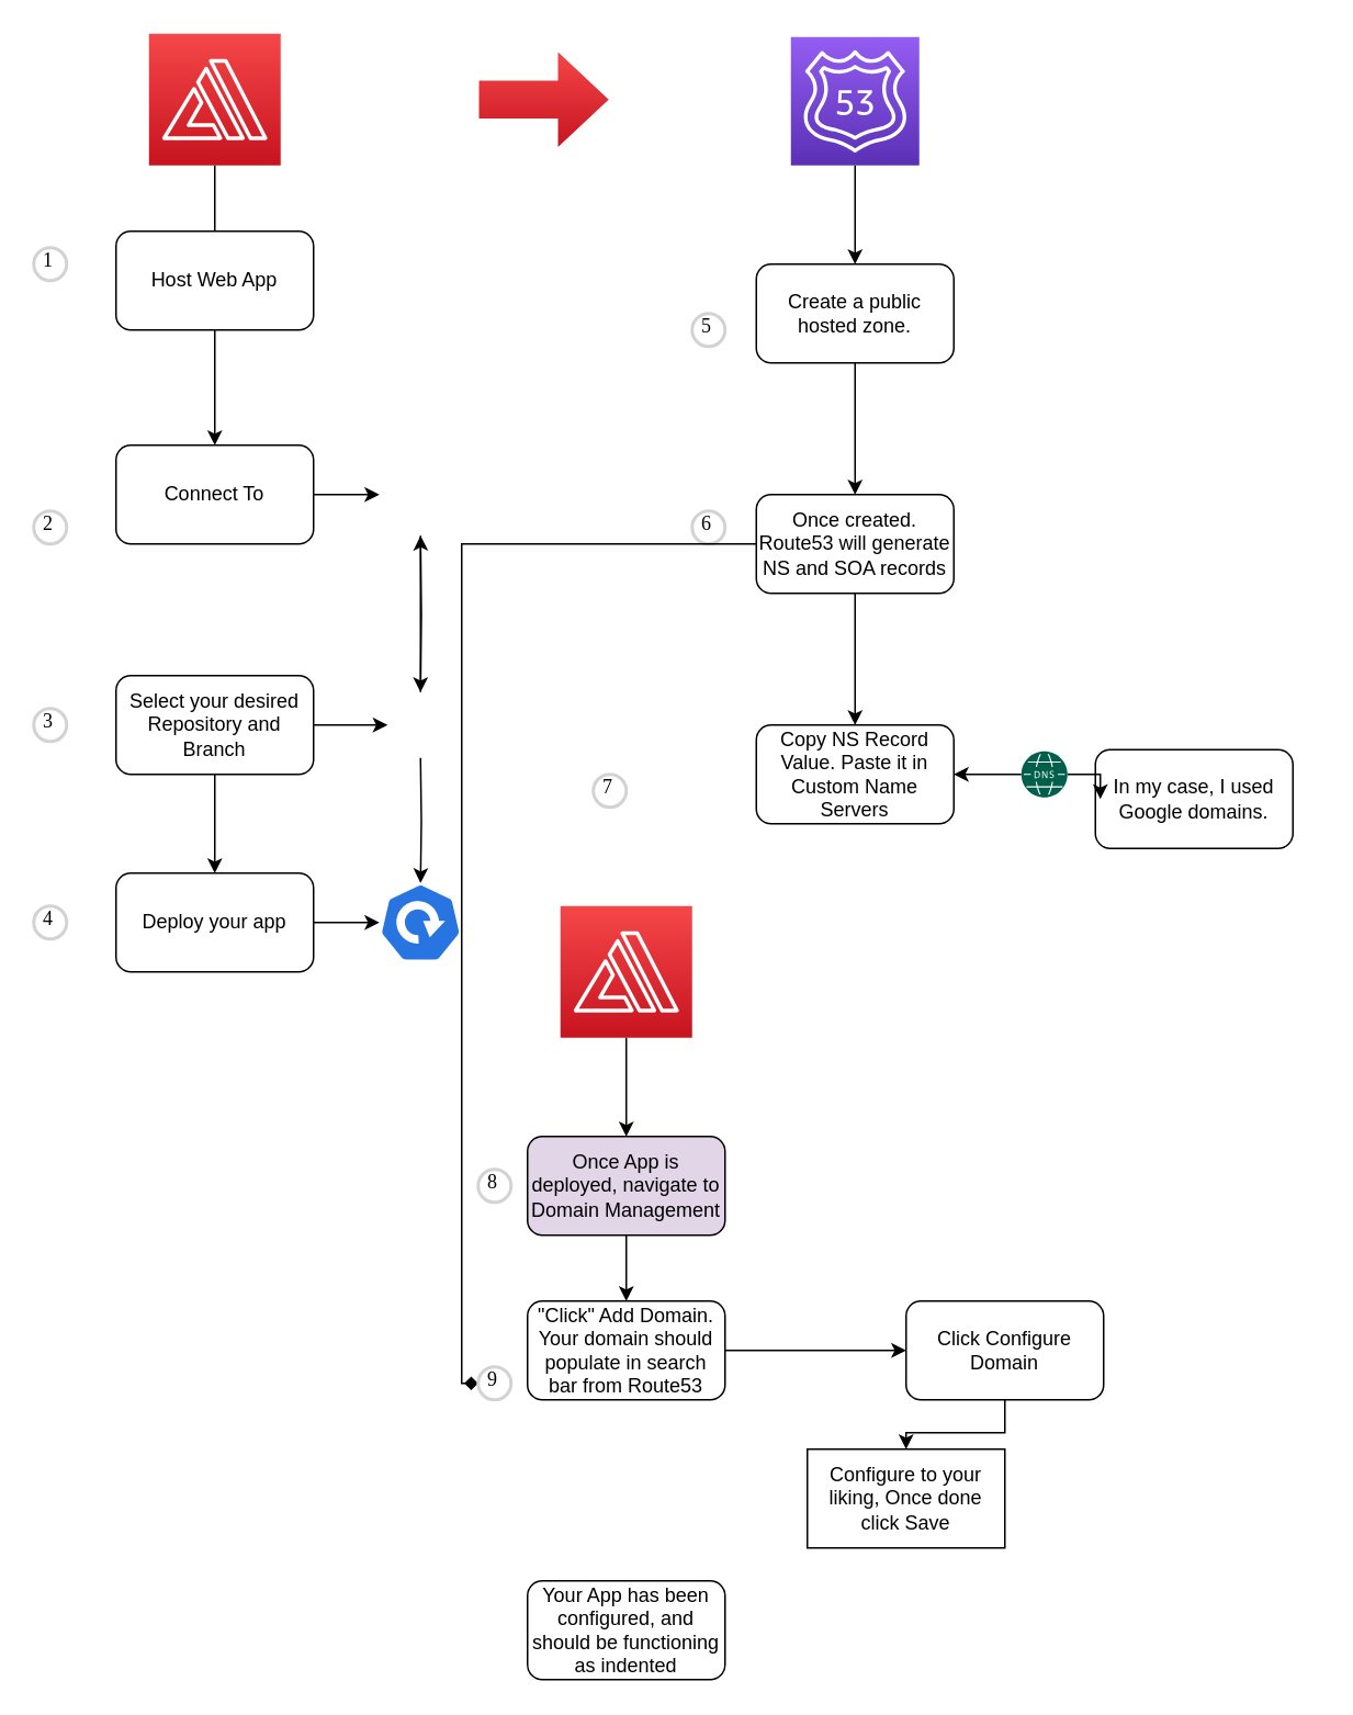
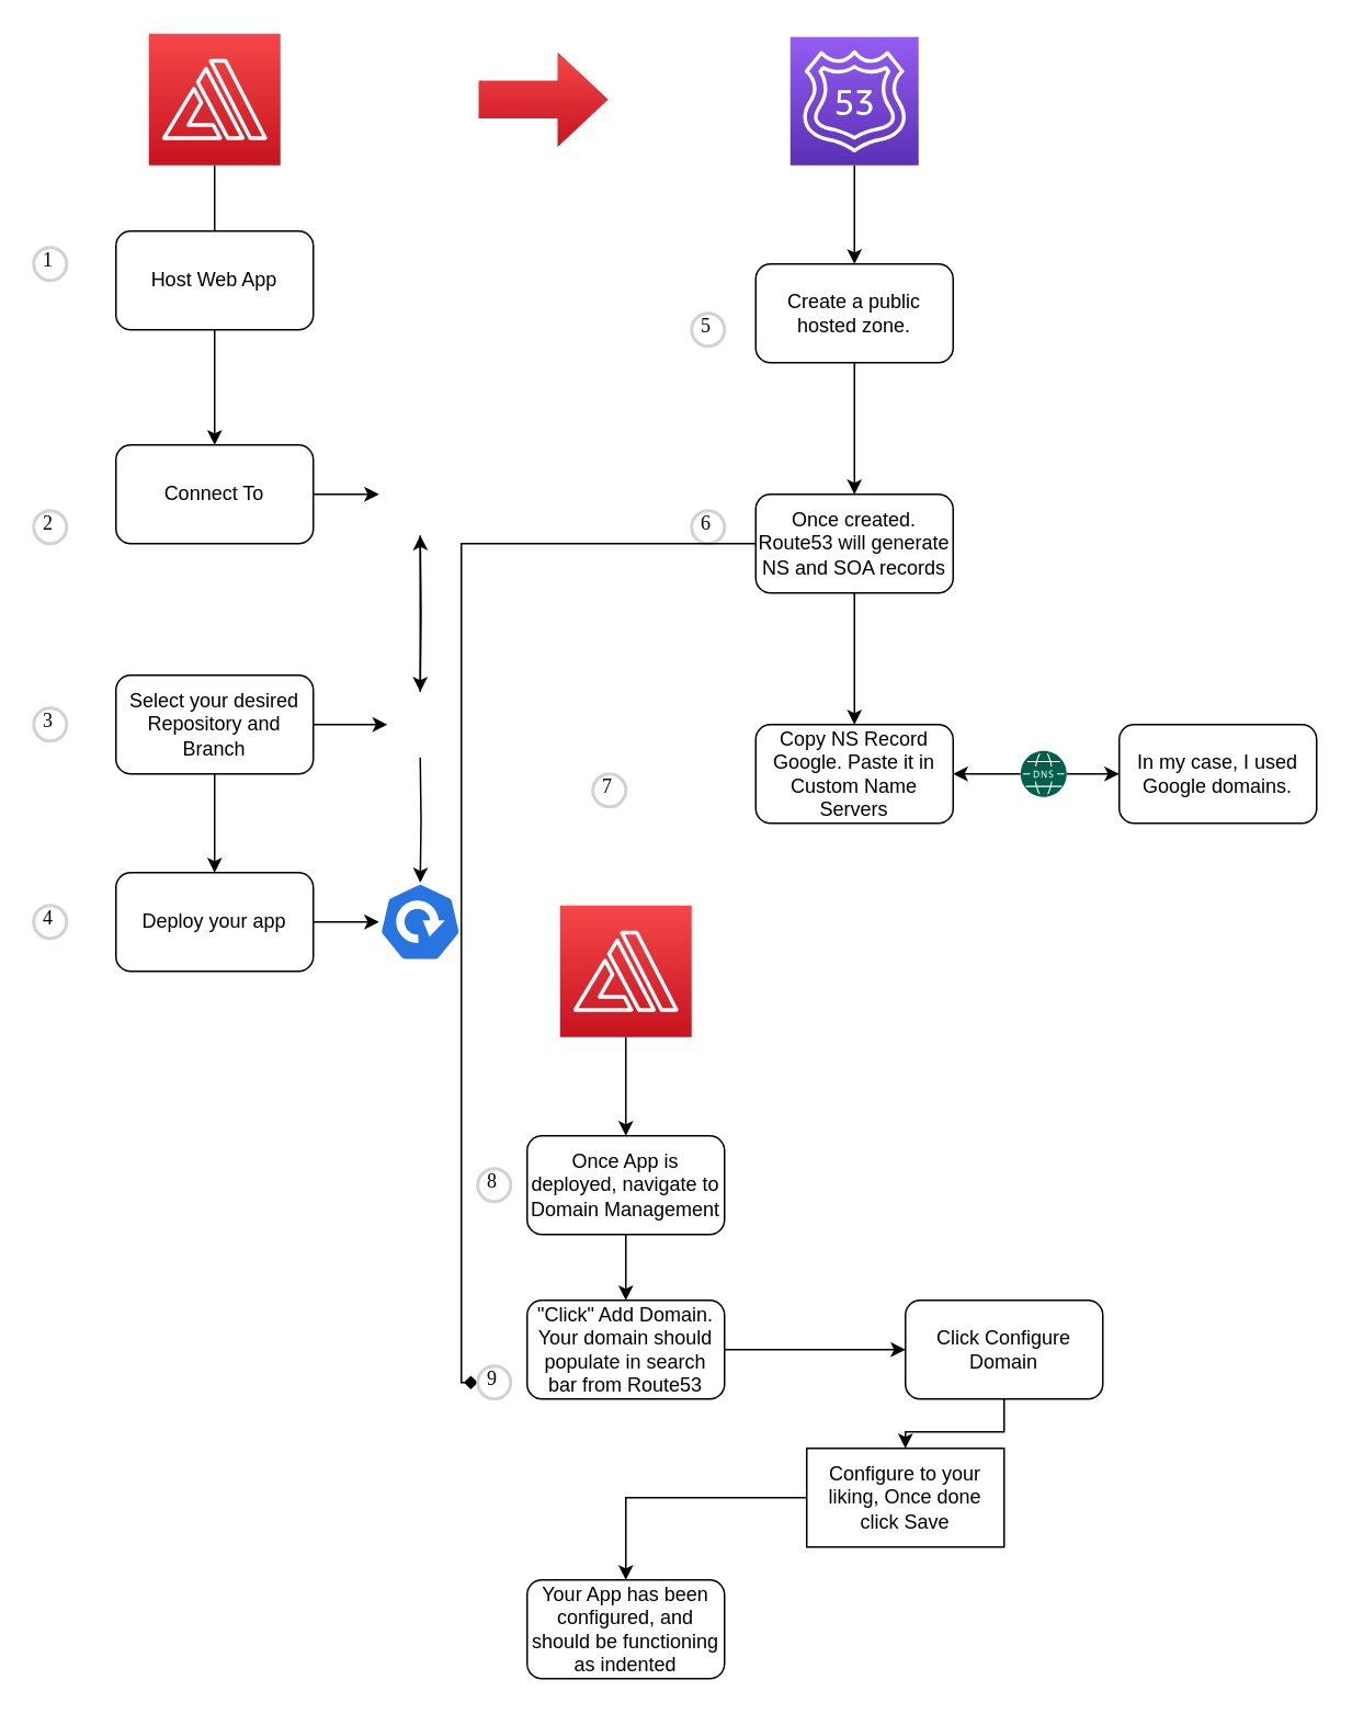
- <mxCell id="30" value="Copy NS Record Value. Paste it in Custom Name Servers" style="rounded=1;whiteSpace=wrap;html=1;" parent="1" vertex="1"><mxGeometry x="459" y="440" width="120" height="60" as="geometry" /></mxCell>
+ <mxCell id="30" value="Copy NS Record Google. Paste it in Custom Name Servers" style="rounded=1;whiteSpace=wrap;html=1;" parent="1" vertex="1"><mxGeometry x="459" y="440" width="120" height="60" as="geometry" /></mxCell>
- <mxCell id="31" value="In my case, I used Google domains." style="rounded=1;whiteSpace=wrap;html=1;" parent="1" vertex="1"><mxGeometry x="665" y="455" width="120" height="60" as="geometry" /></mxCell>
+ <mxCell id="31" value="In my case, I used Google domains." style="rounded=1;whiteSpace=wrap;html=1;" parent="1" vertex="1"><mxGeometry x="680" y="440" width="120" height="60" as="geometry" /></mxCell>
- <mxCell id="27" value="Once App is deployed, navigate to Domain Management" style="rounded=1;whiteSpace=wrap;html=1;fillColor=#e1d5e7;" parent="1" vertex="1"><mxGeometry x="320" y="690" width="120" height="60" as="geometry" /></mxCell>
+ <mxCell id="27" value="Once App is deployed, navigate to Domain Management" style="rounded=1;whiteSpace=wrap;html=1;" parent="1" vertex="1"><mxGeometry x="320" y="690" width="120" height="60" as="geometry" /></mxCell>
+ <mxCell id="37" value="" style="edgeStyle=orthogonalEdgeStyle;rounded=0;orthogonalLoop=1;jettySize=auto;html=1;" parent="1" source="38" target="41" edge="1"><mxGeometry relative="1" as="geometry" /></mxCell>
